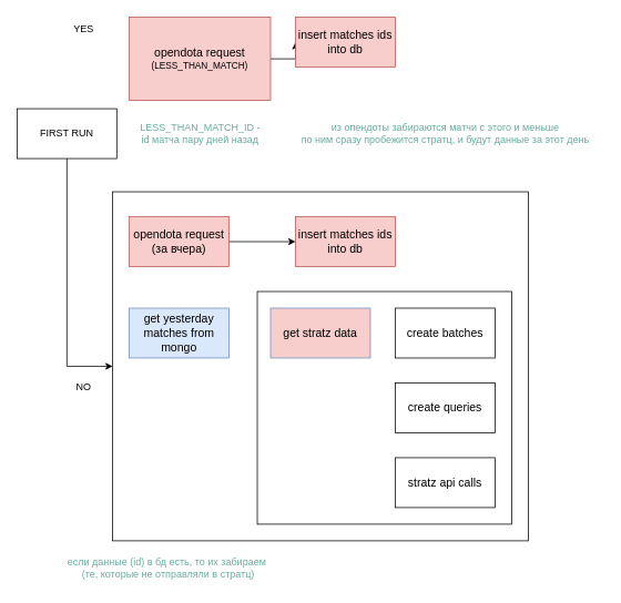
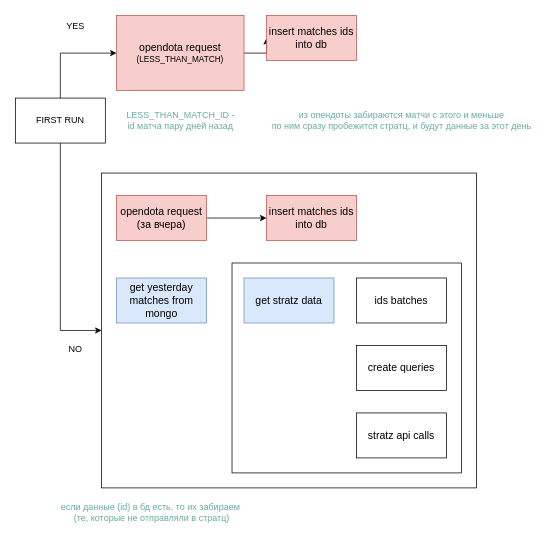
+ <mxCell id="4" style="edgeStyle=orthogonalEdgeStyle;rounded=0;orthogonalLoop=1;jettySize=auto;html=1;exitX=0.5;exitY=0;exitDx=0;exitDy=0;entryX=0;entryY=0.5;entryDx=0;entryDy=0;" parent="1" source="6" target="8" edge="1"><mxGeometry relative="1" as="geometry" /></mxCell>
- <mxCell id="16" value="&lt;font style=&quot;font-size: 14px;&quot;&gt;get stratz data&lt;/font&gt;" style="whiteSpace=wrap;html=1;fillColor=#f8cecc;strokeColor=#6c8ebf;" parent="1" vertex="1"><mxGeometry x="325" y="370" width="120" height="60" as="geometry" /></mxCell>
+ <mxCell id="16" value="&lt;font style=&quot;font-size: 14px;&quot;&gt;get stratz data&lt;/font&gt;" style="whiteSpace=wrap;html=1;fillColor=#dae8fc;strokeColor=#6c8ebf;" parent="1" vertex="1"><mxGeometry x="325" y="370" width="120" height="60" as="geometry" /></mxCell>
- <mxCell id="17" value="&lt;font style=&quot;font-size: 14px;&quot;&gt;create batches&lt;/font&gt;" style="whiteSpace=wrap;html=1;" parent="1" vertex="1"><mxGeometry x="475" y="370" width="120" height="60" as="geometry" /></mxCell>
+ <mxCell id="17" value="&lt;font style=&quot;font-size: 14px;&quot;&gt;ids batches&lt;/font&gt;" style="whiteSpace=wrap;html=1;" parent="1" vertex="1"><mxGeometry x="475" y="370" width="120" height="60" as="geometry" /></mxCell>
